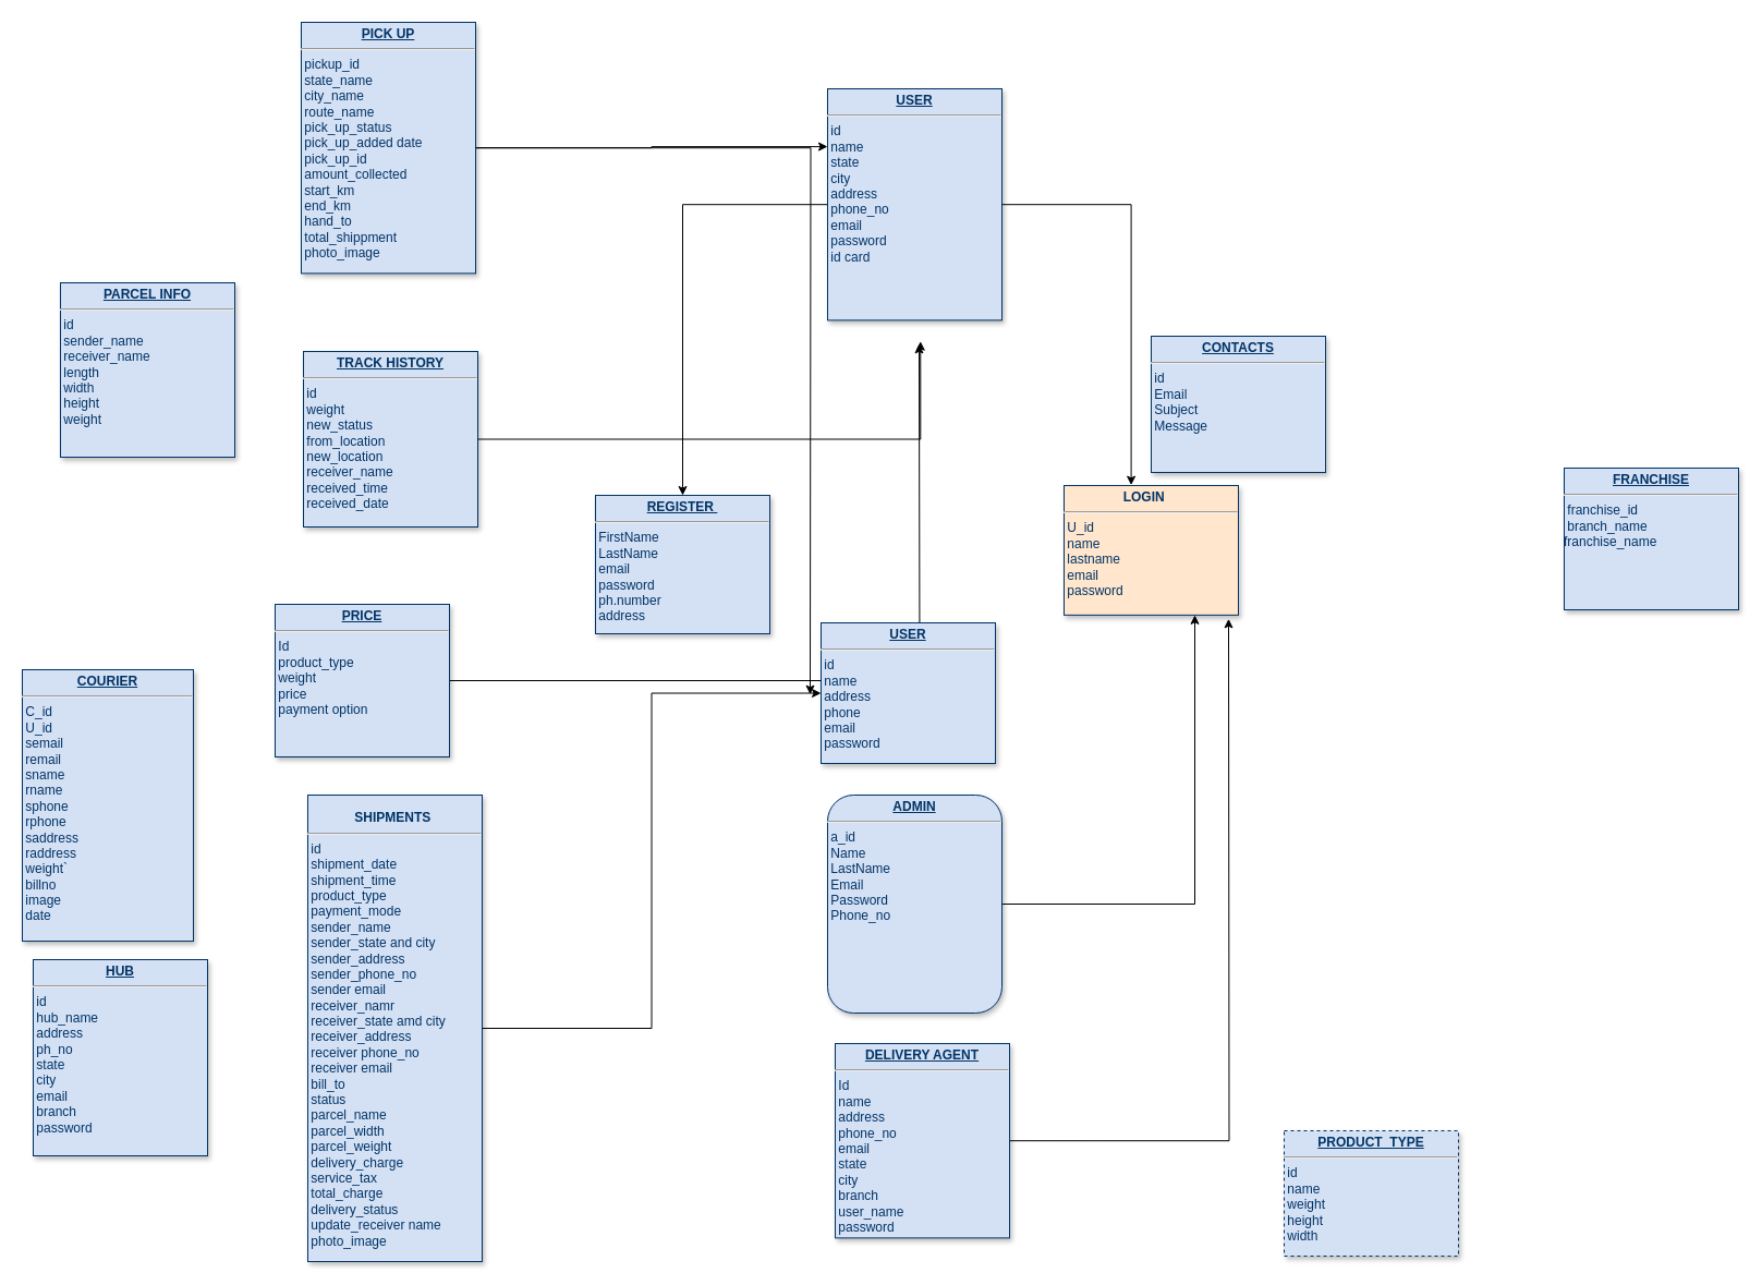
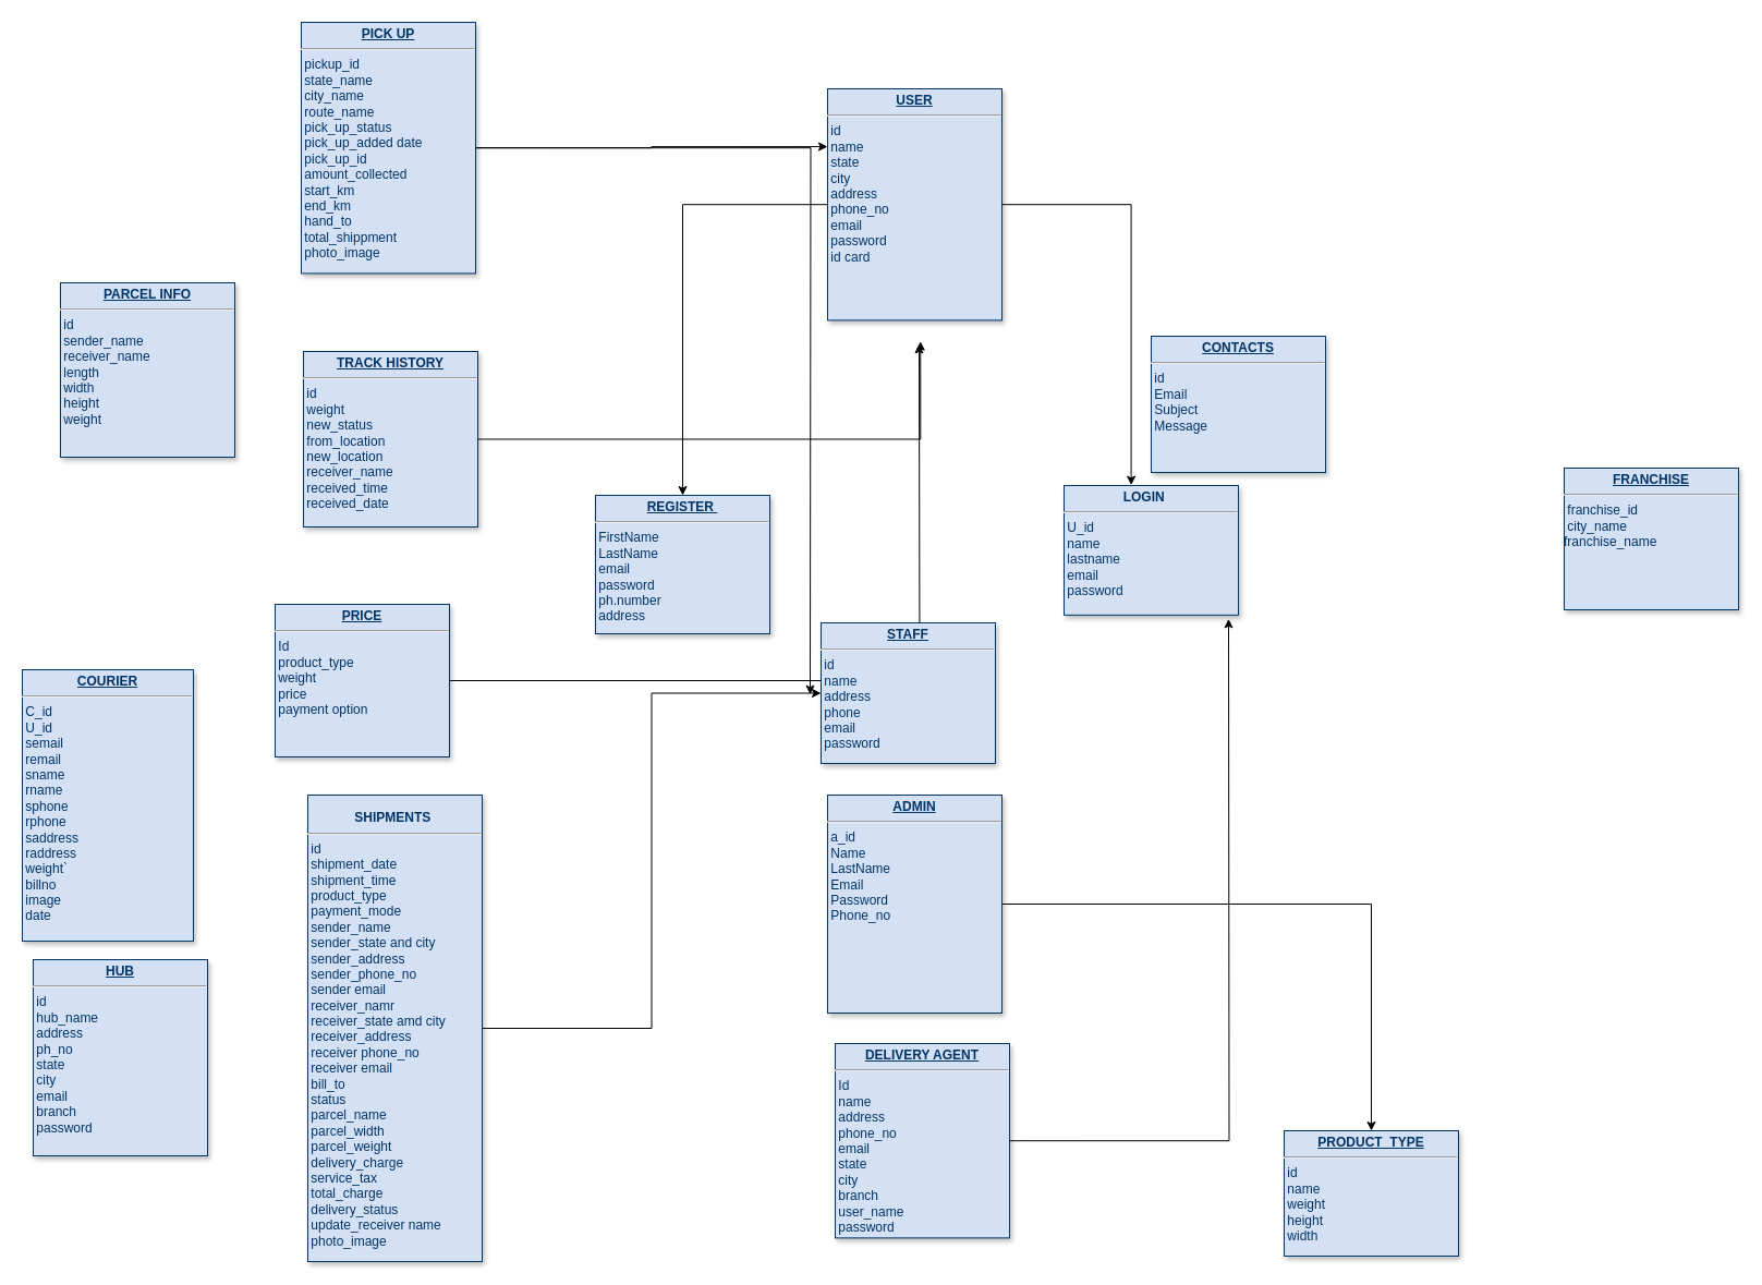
- <mxCell id="17" value="&lt;p style=&quot;margin: 0px; margin-top: 4px; text-align: center; text-decoration: underline;&quot;&gt;&lt;b&gt;FRANCHISE&lt;/b&gt;&lt;/p&gt;&lt;hr&gt;&amp;nbsp;franchise_id&lt;div&gt;&amp;nbsp;branch_name&lt;/div&gt;&lt;div&gt;franchise_name&lt;/div&gt;" style="verticalAlign=top;align=left;overflow=fill;fontSize=12;fontFamily=Helvetica;html=1;strokeColor=#003366;shadow=1;fillColor=#D4E1F5;fontColor=#003366" parent="1" vertex="1"><mxGeometry x="1435" y="429" width="160" height="130" as="geometry" /></mxCell>
+ <mxCell id="17" value="&lt;p style=&quot;margin: 0px; margin-top: 4px; text-align: center; text-decoration: underline;&quot;&gt;&lt;b&gt;FRANCHISE&lt;/b&gt;&lt;/p&gt;&lt;hr&gt;&amp;nbsp;franchise_id&lt;div&gt;&amp;nbsp;city_name&lt;/div&gt;&lt;div&gt;franchise_name&lt;/div&gt;" style="verticalAlign=top;align=left;overflow=fill;fontSize=12;fontFamily=Helvetica;html=1;strokeColor=#003366;shadow=1;fillColor=#D4E1F5;fontColor=#003366" parent="1" vertex="1"><mxGeometry x="1435" y="429" width="160" height="130" as="geometry" /></mxCell>
- <mxCell id="22" value="&lt;p style=&quot;margin: 0px ; margin-top: 4px ; text-align: center ; text-decoration: underline&quot;&gt;&lt;/p&gt;&lt;p style=&quot;margin: 0px ; margin-left: 8px&quot;&gt;&amp;nbsp; &amp;nbsp; &amp;nbsp; &amp;nbsp; &amp;nbsp; &amp;nbsp; &amp;nbsp; &lt;b&gt;LOGIN&lt;/b&gt;&lt;/p&gt;&lt;hr&gt;&amp;nbsp;U_id&lt;div&gt;&amp;nbsp;name&lt;/div&gt;&lt;div&gt;&amp;nbsp;lastname&lt;/div&gt;&lt;div&gt;&amp;nbsp;email&lt;/div&gt;&lt;div&gt;&amp;nbsp;password&lt;/div&gt;&lt;div&gt;&lt;br&gt;&lt;/div&gt;" style="verticalAlign=top;align=left;overflow=fill;fontSize=12;fontFamily=Helvetica;html=1;strokeColor=#003366;shadow=1;fillColor=#ffe6cc;fontColor=#003366;" parent="1" vertex="1"><mxGeometry x="976" y="445" width="160" height="118.84" as="geometry" /></mxCell>
+ <mxCell id="22" value="&lt;p style=&quot;margin: 0px ; margin-top: 4px ; text-align: center ; text-decoration: underline&quot;&gt;&lt;/p&gt;&lt;p style=&quot;margin: 0px ; margin-left: 8px&quot;&gt;&amp;nbsp; &amp;nbsp; &amp;nbsp; &amp;nbsp; &amp;nbsp; &amp;nbsp; &amp;nbsp; &lt;b&gt;LOGIN&lt;/b&gt;&lt;/p&gt;&lt;hr&gt;&amp;nbsp;U_id&lt;div&gt;&amp;nbsp;name&lt;/div&gt;&lt;div&gt;&amp;nbsp;lastname&lt;/div&gt;&lt;div&gt;&amp;nbsp;email&lt;/div&gt;&lt;div&gt;&amp;nbsp;password&lt;/div&gt;&lt;div&gt;&lt;br&gt;&lt;/div&gt;" style="verticalAlign=top;align=left;overflow=fill;fontSize=12;fontFamily=Helvetica;html=1;strokeColor=#003366;shadow=1;fillColor=#D4E1F5;fontColor=#003366" parent="1" vertex="1"><mxGeometry x="976" y="445" width="160" height="118.84" as="geometry" /></mxCell>
- <mxCell id="24" value="&lt;p style=&quot;margin: 0px; margin-top: 4px; text-align: center; text-decoration: underline;&quot;&gt;&lt;b&gt;USER&lt;/b&gt;&lt;/p&gt;&lt;hr&gt;&amp;nbsp;id&lt;div&gt;&amp;nbsp;name&lt;/div&gt;&lt;div&gt;&amp;nbsp;address&lt;/div&gt;&lt;div&gt;&amp;nbsp;phone&lt;/div&gt;&lt;div&gt;&amp;nbsp;email&lt;/div&gt;&lt;div&gt;&amp;nbsp;password&lt;/div&gt;" style="verticalAlign=top;align=left;overflow=fill;fontSize=12;fontFamily=Helvetica;html=1;strokeColor=#003366;shadow=1;fillColor=#D4E1F5;fontColor=#003366" parent="1" vertex="1"><mxGeometry x="753" y="571" width="160" height="129" as="geometry" /></mxCell>
+ <mxCell id="24" value="&lt;p style=&quot;margin: 0px; margin-top: 4px; text-align: center; text-decoration: underline;&quot;&gt;&lt;b&gt;STAFF&lt;/b&gt;&lt;/p&gt;&lt;hr&gt;&amp;nbsp;id&lt;div&gt;&amp;nbsp;name&lt;/div&gt;&lt;div&gt;&amp;nbsp;address&lt;/div&gt;&lt;div&gt;&amp;nbsp;phone&lt;/div&gt;&lt;div&gt;&amp;nbsp;email&lt;/div&gt;&lt;div&gt;&amp;nbsp;password&lt;/div&gt;" style="verticalAlign=top;align=left;overflow=fill;fontSize=12;fontFamily=Helvetica;html=1;strokeColor=#003366;shadow=1;fillColor=#D4E1F5;fontColor=#003366" parent="1" vertex="1"><mxGeometry x="753" y="571" width="160" height="129" as="geometry" /></mxCell>
- <mxCell id="15" style="edgeStyle=orthogonalEdgeStyle;rounded=0;orthogonalLoop=1;jettySize=auto;html=1;entryX=0.75;entryY=1;entryDx=0;entryDy=0;" edge="1" parent="1" source="16" target="22"><mxGeometry relative="1" as="geometry" /></mxCell>
+ <mxCell id="15" style="edgeStyle=orthogonalEdgeStyle;rounded=0;orthogonalLoop=1;jettySize=auto;html=1;" edge="1" parent="1" source="16" target="18"><mxGeometry relative="1" as="geometry" /></mxCell>
- <mxCell id="16" value="&lt;p style=&quot;margin: 0px; margin-top: 4px; text-align: center; text-decoration: underline;&quot;&gt;&lt;b&gt;ADMIN&lt;/b&gt;&lt;/p&gt;&lt;hr&gt;&amp;nbsp;a_id&lt;div&gt;&amp;nbsp;Name&amp;nbsp;&lt;/div&gt;&lt;div&gt;&amp;nbsp;LastName&lt;/div&gt;&lt;div&gt;&amp;nbsp;Email&lt;/div&gt;&lt;div&gt;&amp;nbsp;Password&lt;/div&gt;&lt;div&gt;&amp;nbsp;Phone_no&lt;br&gt;&lt;br&gt;&lt;/div&gt;" style="verticalAlign=top;align=left;overflow=fill;fontSize=12;fontFamily=Helvetica;html=1;strokeColor=#003366;shadow=1;fillColor=#D4E1F5;fontColor=#003366;rounded=1;" parent="1" vertex="1"><mxGeometry x="759" y="729" width="160" height="200" as="geometry" /></mxCell>
+ <mxCell id="16" value="&lt;p style=&quot;margin: 0px; margin-top: 4px; text-align: center; text-decoration: underline;&quot;&gt;&lt;b&gt;ADMIN&lt;/b&gt;&lt;/p&gt;&lt;hr&gt;&amp;nbsp;a_id&lt;div&gt;&amp;nbsp;Name&amp;nbsp;&lt;/div&gt;&lt;div&gt;&amp;nbsp;LastName&lt;/div&gt;&lt;div&gt;&amp;nbsp;Email&lt;/div&gt;&lt;div&gt;&amp;nbsp;Password&lt;/div&gt;&lt;div&gt;&amp;nbsp;Phone_no&lt;br&gt;&lt;br&gt;&lt;/div&gt;" style="verticalAlign=top;align=left;overflow=fill;fontSize=12;fontFamily=Helvetica;html=1;strokeColor=#003366;shadow=1;fillColor=#D4E1F5;fontColor=#003366" parent="1" vertex="1"><mxGeometry x="759" y="729" width="160" height="200" as="geometry" /></mxCell>
- <mxCell id="18" value="&lt;p style=&quot;margin: 0px; margin-top: 4px; text-align: center; text-decoration: underline;&quot;&gt;&lt;b&gt;PRODUCT_TYPE&lt;/b&gt;&lt;/p&gt;&lt;hr&gt;&amp;nbsp;id&lt;div&gt;&amp;nbsp;name&lt;/div&gt;&lt;div&gt;&amp;nbsp;weight&lt;/div&gt;&lt;div&gt;&amp;nbsp;height&lt;/div&gt;&lt;div&gt;&amp;nbsp;width&lt;/div&gt;" style="verticalAlign=top;align=left;overflow=fill;fontSize=12;fontFamily=Helvetica;html=1;strokeColor=#003366;shadow=1;fillColor=#D4E1F5;fontColor=#003366;dashed=1;" parent="1" vertex="1"><mxGeometry x="1178" y="1037" width="160" height="115" as="geometry" /></mxCell>
+ <mxCell id="18" value="&lt;p style=&quot;margin: 0px; margin-top: 4px; text-align: center; text-decoration: underline;&quot;&gt;&lt;b&gt;PRODUCT_TYPE&lt;/b&gt;&lt;/p&gt;&lt;hr&gt;&amp;nbsp;id&lt;div&gt;&amp;nbsp;name&lt;/div&gt;&lt;div&gt;&amp;nbsp;weight&lt;/div&gt;&lt;div&gt;&amp;nbsp;height&lt;/div&gt;&lt;div&gt;&amp;nbsp;width&lt;/div&gt;" style="verticalAlign=top;align=left;overflow=fill;fontSize=12;fontFamily=Helvetica;html=1;strokeColor=#003366;shadow=1;fillColor=#D4E1F5;fontColor=#003366" parent="1" vertex="1"><mxGeometry x="1178" y="1037" width="160" height="115" as="geometry" /></mxCell>
